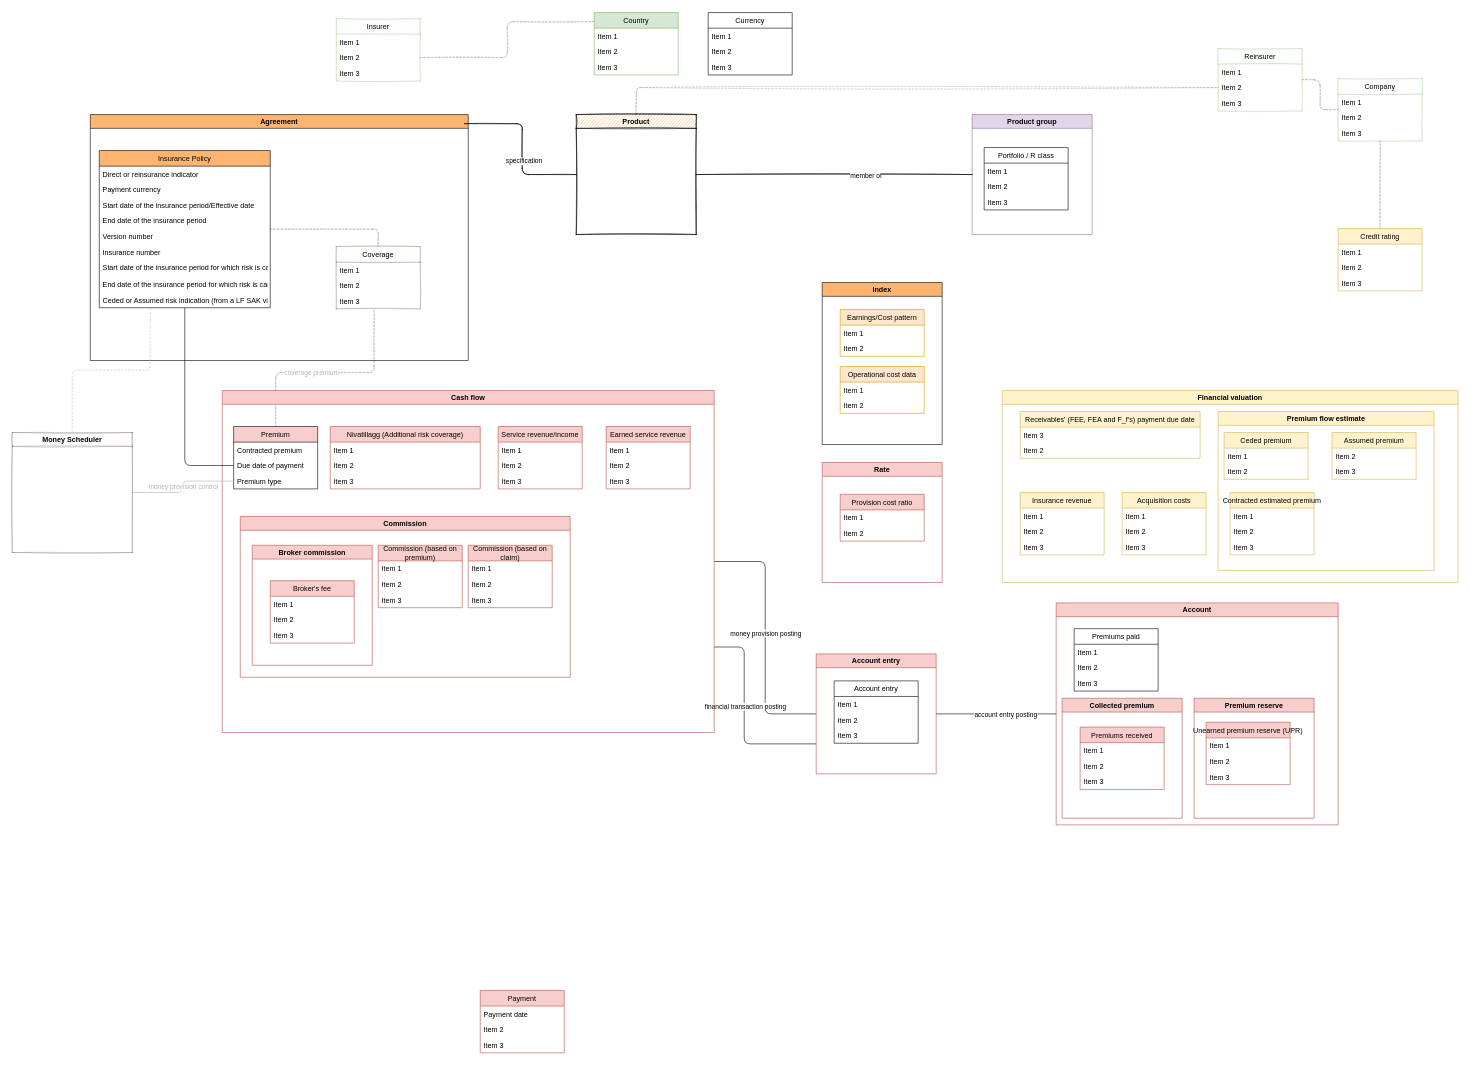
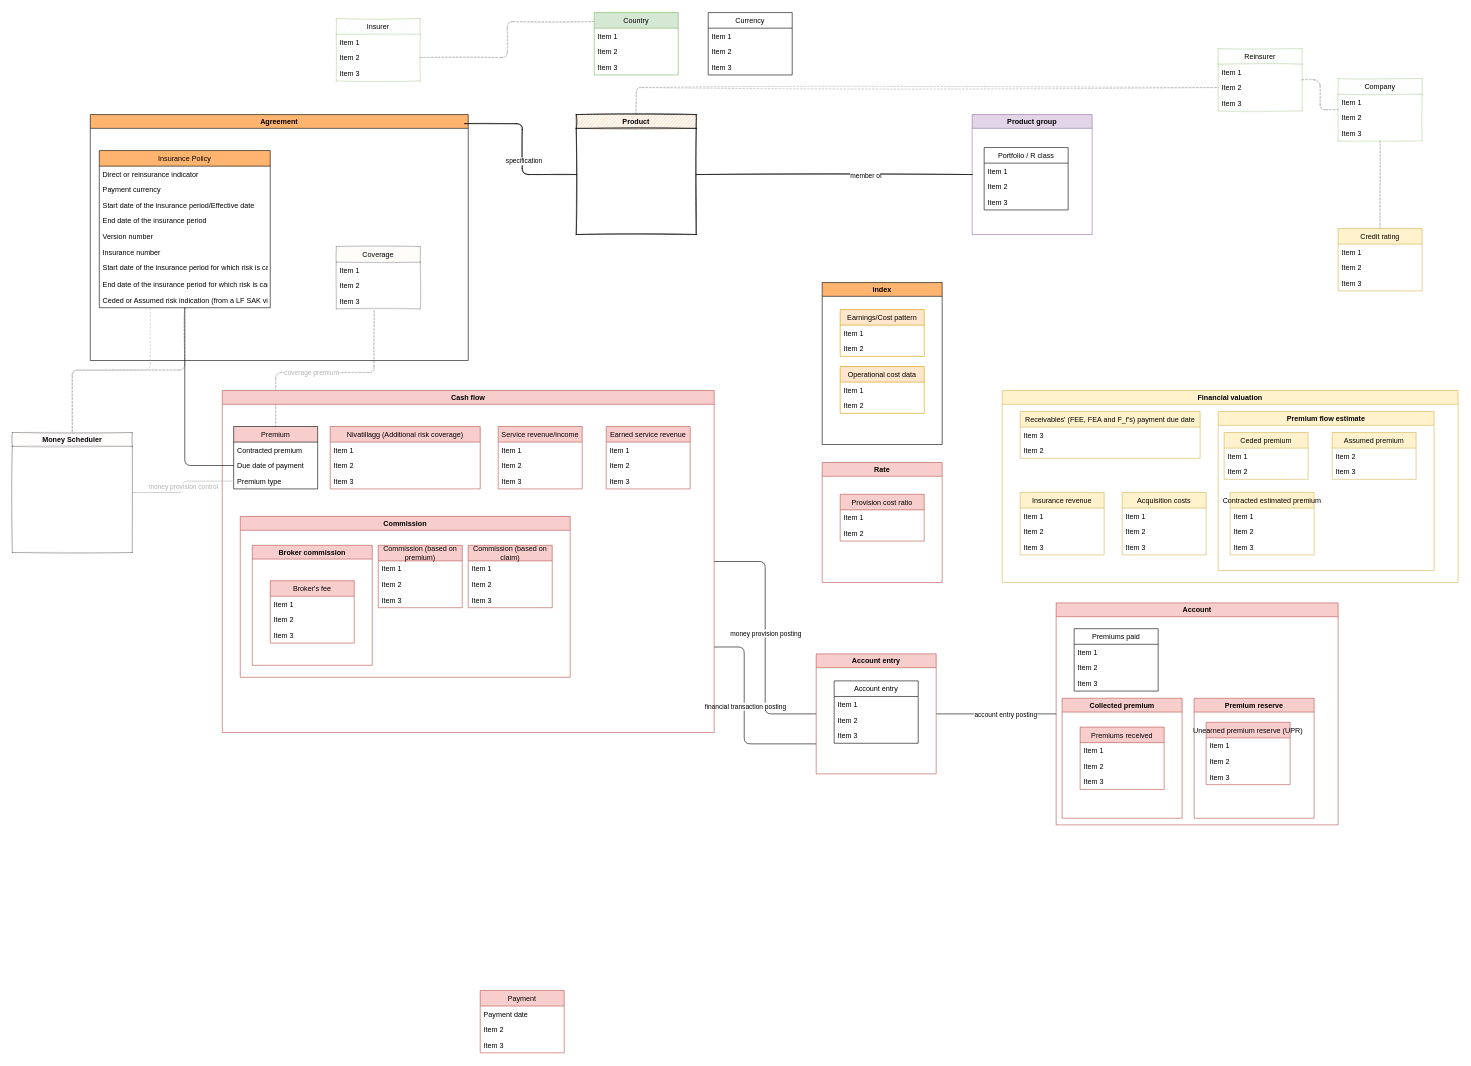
- <mxCell id="5" style="edgeStyle=orthogonalEdgeStyle;rounded=1;orthogonalLoop=1;jettySize=auto;html=1;entryX=0.5;entryY=0;entryDx=0;entryDy=0;endArrow=none;endFill=0;dashed=1;sketch=1;strokeColor=#B3B3B3;fontColor=#B3B3B3;" edge="1" parent="4" source="6" target="16"><mxGeometry relative="1" as="geometry" /></mxCell>
+ <mxCell id="5" style="edgeStyle=orthogonalEdgeStyle;rounded=1;orthogonalLoop=1;jettySize=auto;html=1;endArrow=none;endFill=0;dashed=1;sketch=1;strokeColor=#B3B3B3;fontColor=#B3B3B3;" edge="1" parent="4" source="6" target="141"><mxGeometry relative="1" as="geometry" /></mxCell>
